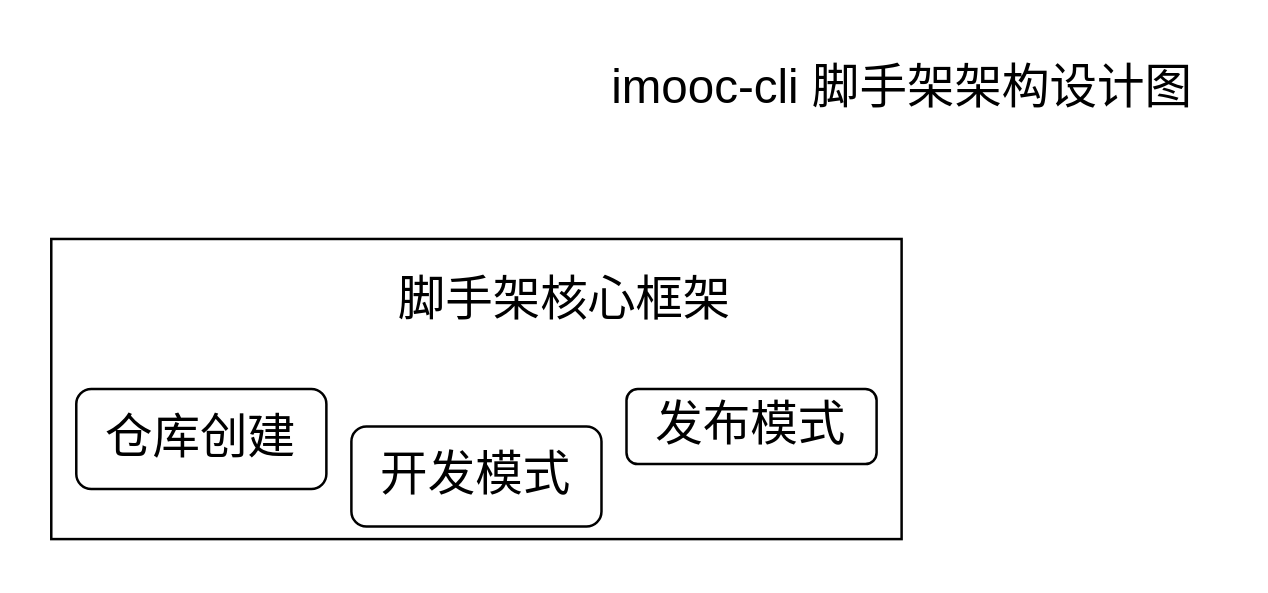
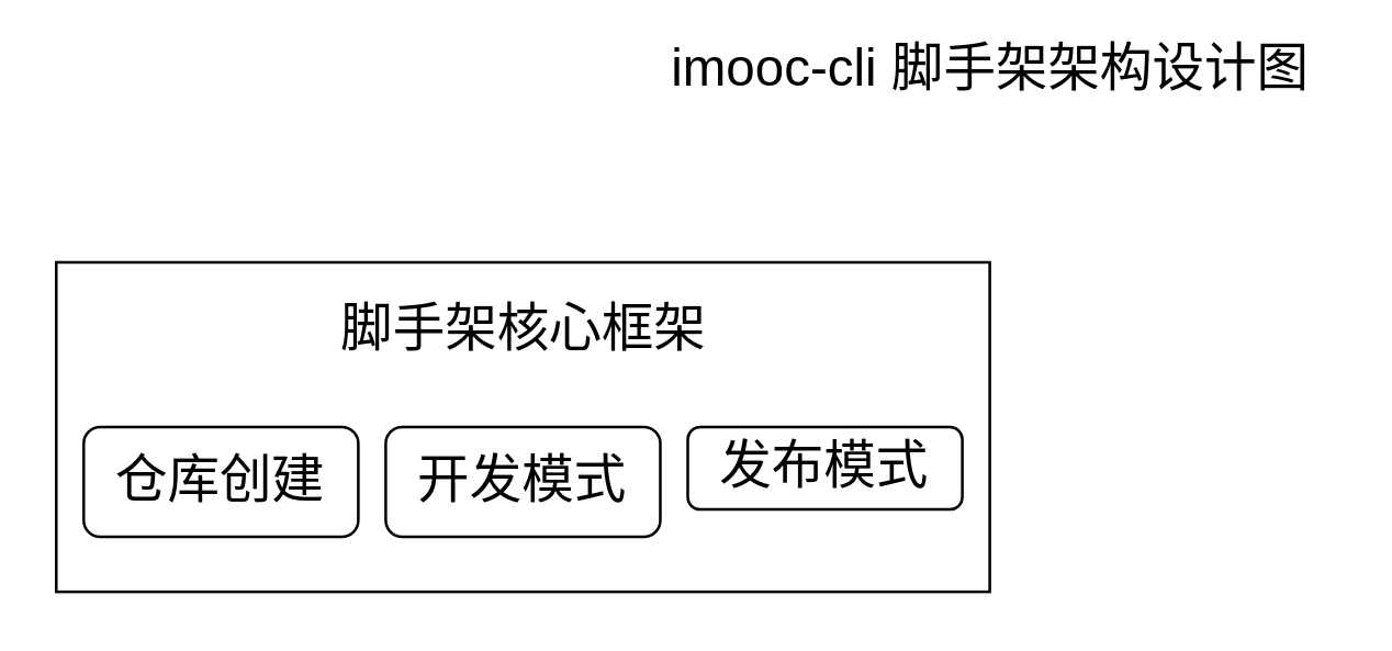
- <mxCell id="2" value="imooc-cli 脚手架架构设计图&lt;br style=&quot;font-size: 19px;&quot;&gt;" style="text;html=1;resizable=0;autosize=1;align=center;verticalAlign=middle;points=[];fillColor=none;strokeColor=none;rounded=0;strokeWidth=1;fontSize=19;" vertex="1" parent="1"><mxGeometry x="235" y="20" width="250" height="30" as="geometry" /></mxCell>
+ <mxCell id="2" value="imooc-cli 脚手架架构设计图&lt;br style=&quot;font-size: 19px;&quot;&gt;" style="text;html=1;resizable=0;autosize=1;align=center;verticalAlign=middle;points=[];fillColor=none;strokeColor=none;rounded=0;strokeWidth=1;fontSize=19;" vertex="1" parent="1"><mxGeometry x="235" y="10" width="250" height="30" as="geometry" /></mxCell>
- <mxCell id="4" value="脚手架核心框架" style="text;html=1;resizable=0;autosize=1;align=center;verticalAlign=middle;points=[];fillColor=none;strokeColor=none;rounded=0;fontSize=19;" vertex="1" parent="1"><mxGeometry x="150" y="105" width="150" height="30" as="geometry" /></mxCell>
+ <mxCell id="4" value="脚手架核心框架" style="text;html=1;resizable=0;autosize=1;align=center;verticalAlign=middle;points=[];fillColor=none;strokeColor=none;rounded=0;fontSize=19;" vertex="1" parent="1"><mxGeometry x="115" y="105" width="150" height="30" as="geometry" /></mxCell>
- <mxCell id="6" value="开发模式" style="rounded=1;whiteSpace=wrap;html=1;fontSize=19;strokeWidth=1;align=center;" vertex="1" parent="1"><mxGeometry x="140" y="170" width="100" height="40" as="geometry" /></mxCell>
+ <mxCell id="6" value="开发模式" style="rounded=1;whiteSpace=wrap;html=1;fontSize=19;strokeWidth=1;align=center;" vertex="1" parent="1"><mxGeometry x="140" y="155" width="100" height="40" as="geometry" /></mxCell>
